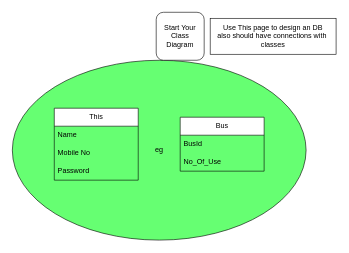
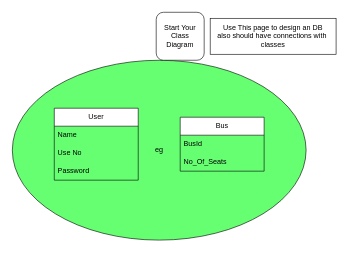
- <mxCell id="4" value="This" style="swimlane;fontStyle=0;childLayout=stackLayout;horizontal=1;startSize=30;horizontalStack=0;resizeParent=1;resizeParentMax=0;resizeLast=0;collapsible=1;marginBottom=0;whiteSpace=wrap;html=1;" vertex="1" parent="1"><mxGeometry x="90" y="180" width="140" height="120" as="geometry" /></mxCell>
+ <mxCell id="4" value="User" style="swimlane;fontStyle=0;childLayout=stackLayout;horizontal=1;startSize=30;horizontalStack=0;resizeParent=1;resizeParentMax=0;resizeLast=0;collapsible=1;marginBottom=0;whiteSpace=wrap;html=1;" vertex="1" parent="1"><mxGeometry x="90" y="180" width="140" height="120" as="geometry" /></mxCell>
- <mxCell id="6" value="Mobile No" style="text;strokeColor=none;fillColor=none;align=left;verticalAlign=middle;spacingLeft=4;spacingRight=4;overflow=hidden;points=[[0,0.5],[1,0.5]];portConstraint=eastwest;rotatable=0;whiteSpace=wrap;html=1;" vertex="1" parent="4"><mxGeometry y="60" width="140" height="30" as="geometry" /></mxCell>
+ <mxCell id="6" value="Use No" style="text;strokeColor=none;fillColor=none;align=left;verticalAlign=middle;spacingLeft=4;spacingRight=4;overflow=hidden;points=[[0,0.5],[1,0.5]];portConstraint=eastwest;rotatable=0;whiteSpace=wrap;html=1;" vertex="1" parent="4"><mxGeometry y="60" width="140" height="30" as="geometry" /></mxCell>
- <mxCell id="10" value="No_Of_Use" style="text;strokeColor=none;fillColor=none;align=left;verticalAlign=middle;spacingLeft=4;spacingRight=4;overflow=hidden;points=[[0,0.5],[1,0.5]];portConstraint=eastwest;rotatable=0;whiteSpace=wrap;html=1;" vertex="1" parent="8"><mxGeometry y="60" width="140" height="30" as="geometry" /></mxCell>
+ <mxCell id="10" value="No_Of_Seats" style="text;strokeColor=none;fillColor=none;align=left;verticalAlign=middle;spacingLeft=4;spacingRight=4;overflow=hidden;points=[[0,0.5],[1,0.5]];portConstraint=eastwest;rotatable=0;whiteSpace=wrap;html=1;" vertex="1" parent="8"><mxGeometry y="60" width="140" height="30" as="geometry" /></mxCell>
